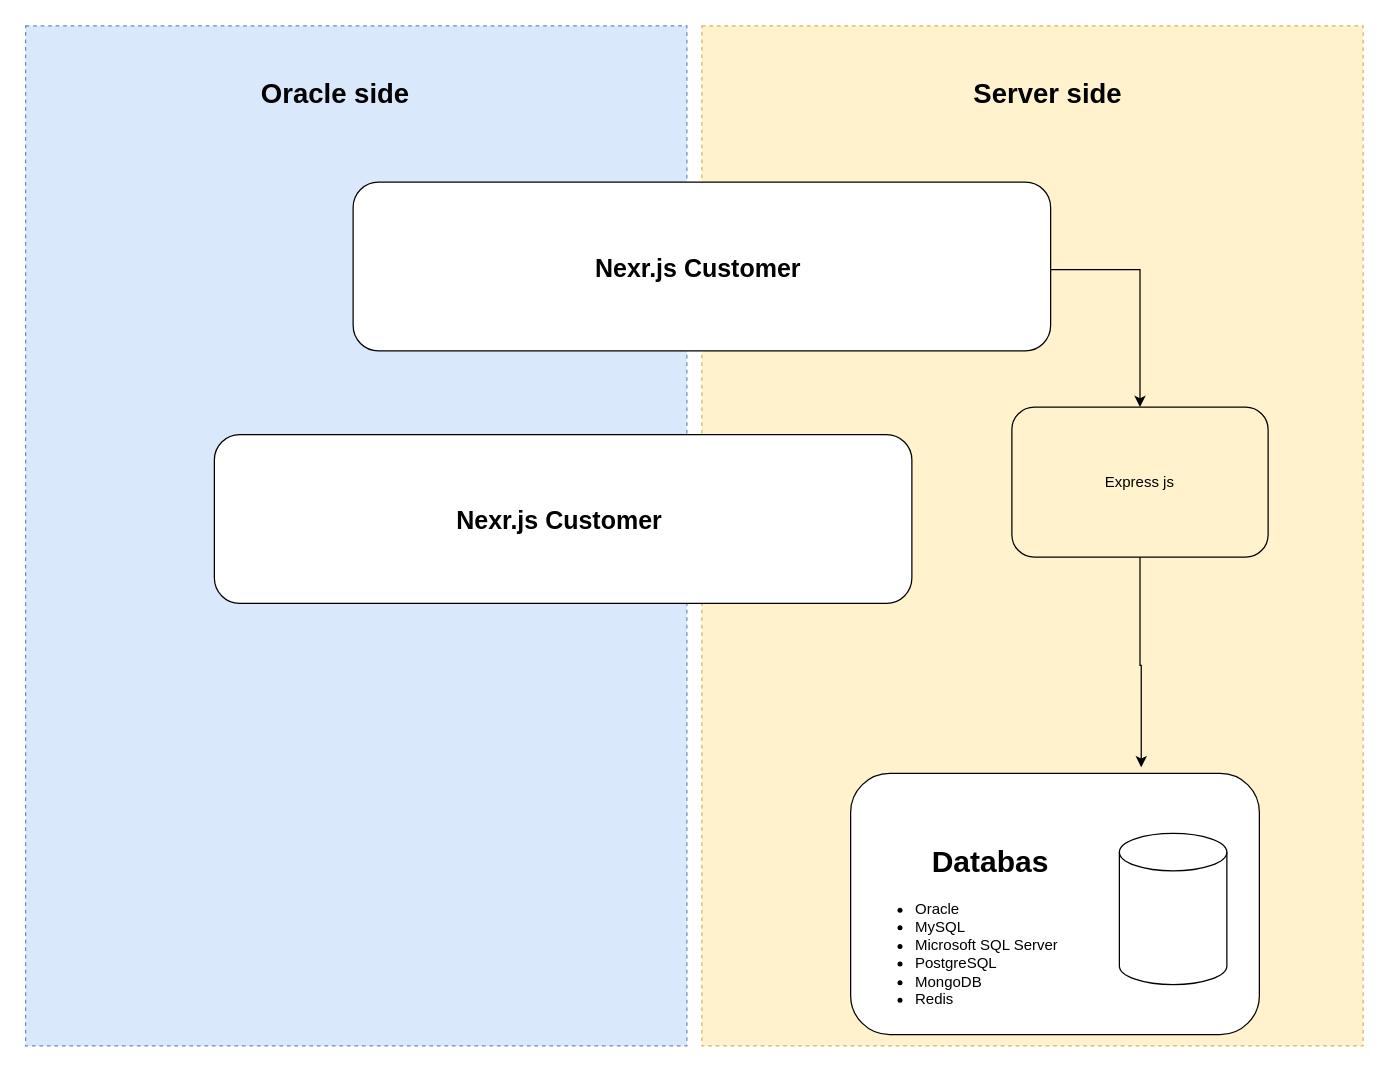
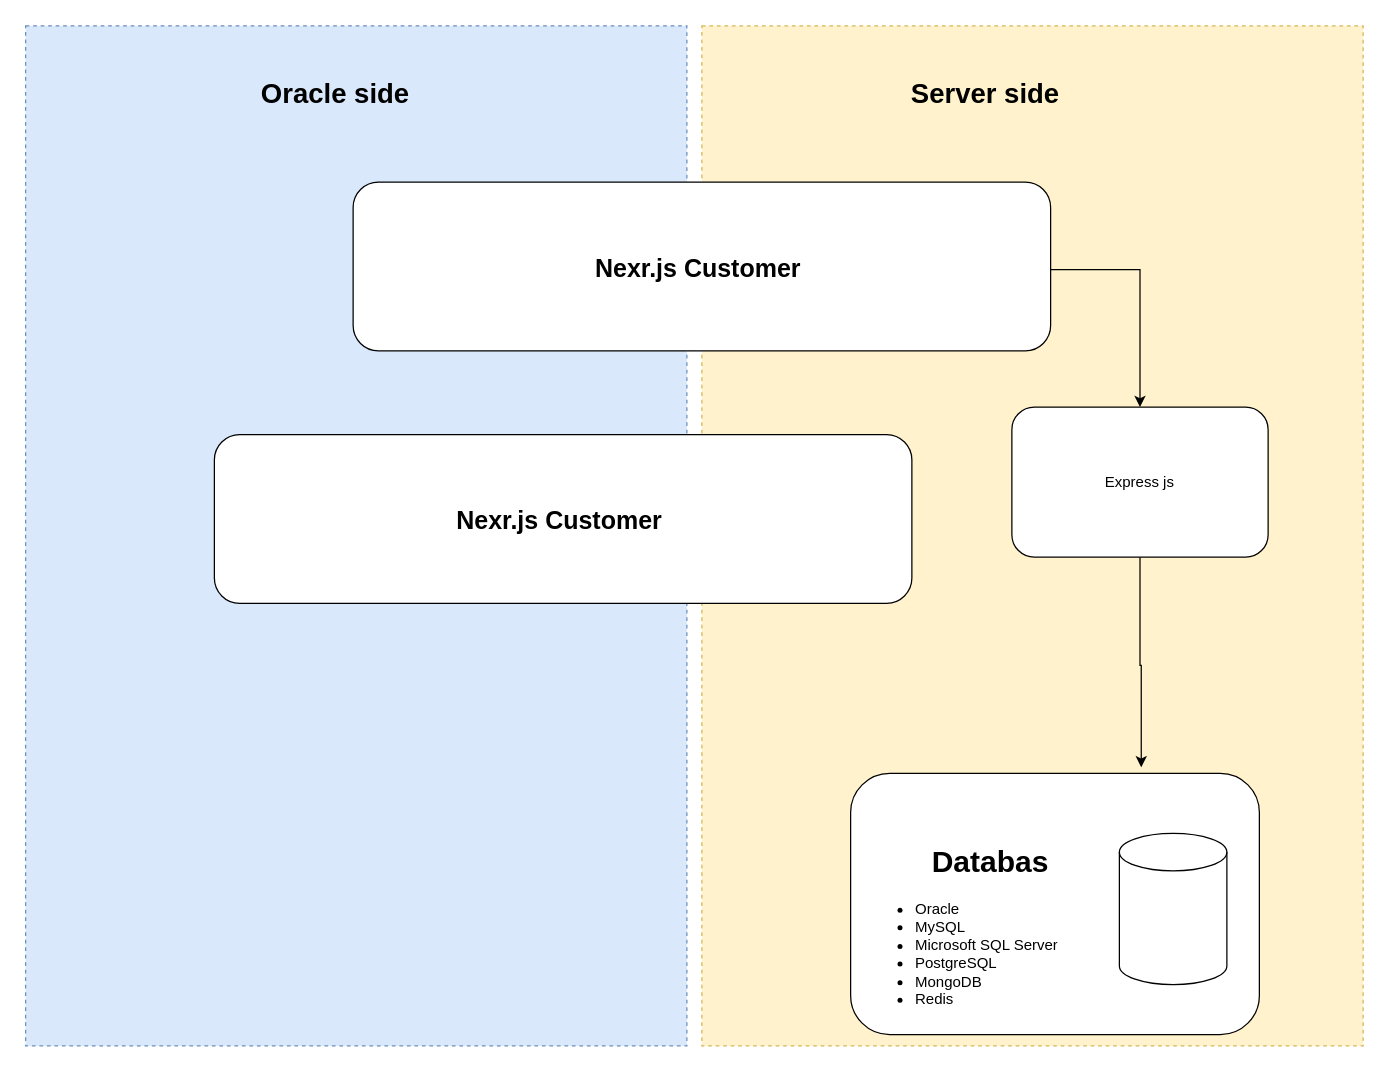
- <mxCell id="5" value="&lt;b&gt;&lt;font style=&quot;font-size: 22px;&quot;&gt;Server side&lt;/font&gt;&lt;/b&gt;" style="text;html=1;strokeColor=none;fillColor=none;align=center;verticalAlign=middle;whiteSpace=wrap;rounded=0;" vertex="1" parent="1"><mxGeometry x="737" y="60" width="202" height="30" as="geometry" /></mxCell>
+ <mxCell id="5" value="&lt;b&gt;&lt;font style=&quot;font-size: 22px;&quot;&gt;Server side&lt;/font&gt;&lt;/b&gt;" style="text;html=1;strokeColor=none;fillColor=none;align=center;verticalAlign=middle;whiteSpace=wrap;rounded=0;" vertex="1" parent="1"><mxGeometry x="687" y="60" width="202" height="30" as="geometry" /></mxCell>
- <mxCell id="9" value="Express js" style="rounded=1;whiteSpace=wrap;html=1;align=center;fillColor=#fff2cc;" vertex="1" parent="1"><mxGeometry x="809" y="325" width="205" height="120" as="geometry" /></mxCell>
+ <mxCell id="9" value="Express js" style="rounded=1;whiteSpace=wrap;html=1;align=center;" vertex="1" parent="1"><mxGeometry x="809" y="325" width="205" height="120" as="geometry" /></mxCell>
